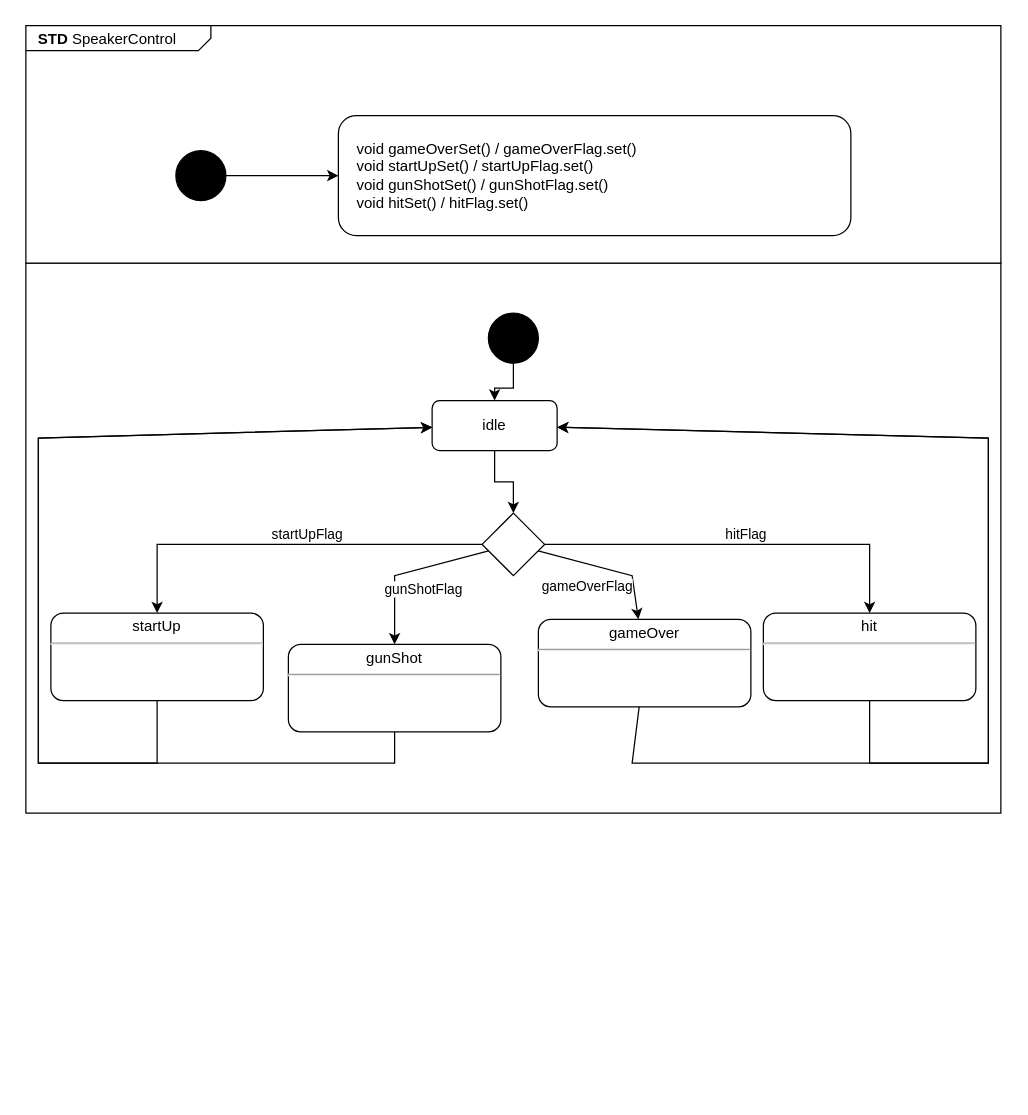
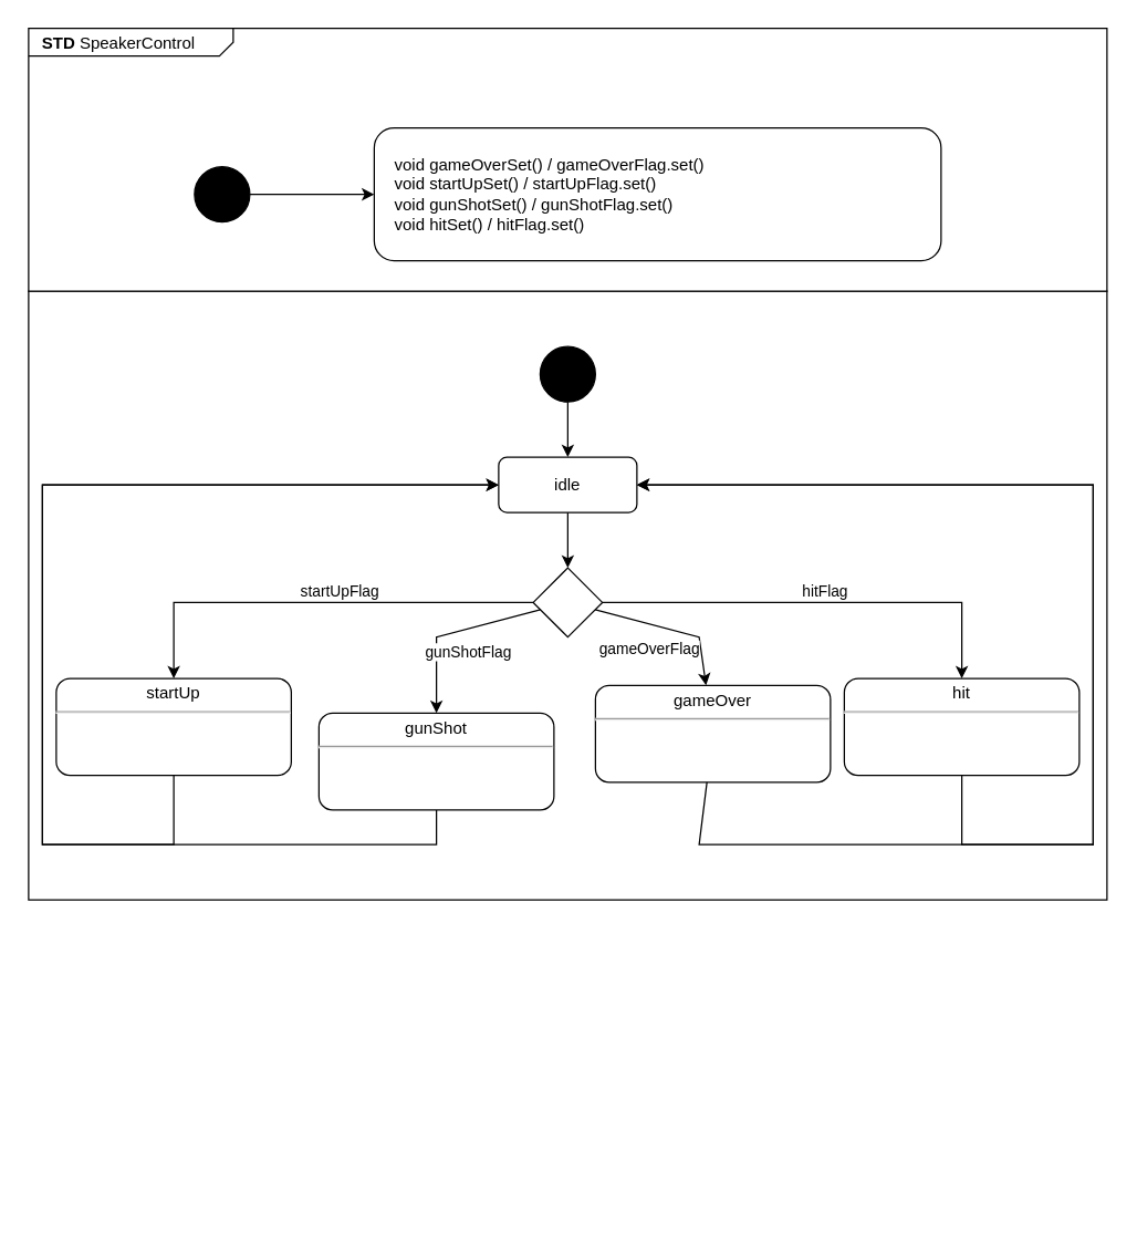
- <mxCell id="14" value="idle" style="shape=rect;rounded=1;html=1;whiteSpace=wrap;align=center;" parent="2" vertex="1"><mxGeometry x="325" y="300" width="100" height="40" as="geometry" /></mxCell>
+ <mxCell id="14" value="idle" style="shape=rect;rounded=1;html=1;whiteSpace=wrap;align=center;" parent="2" vertex="1"><mxGeometry x="340" y="310" width="100" height="40" as="geometry" /></mxCell>
